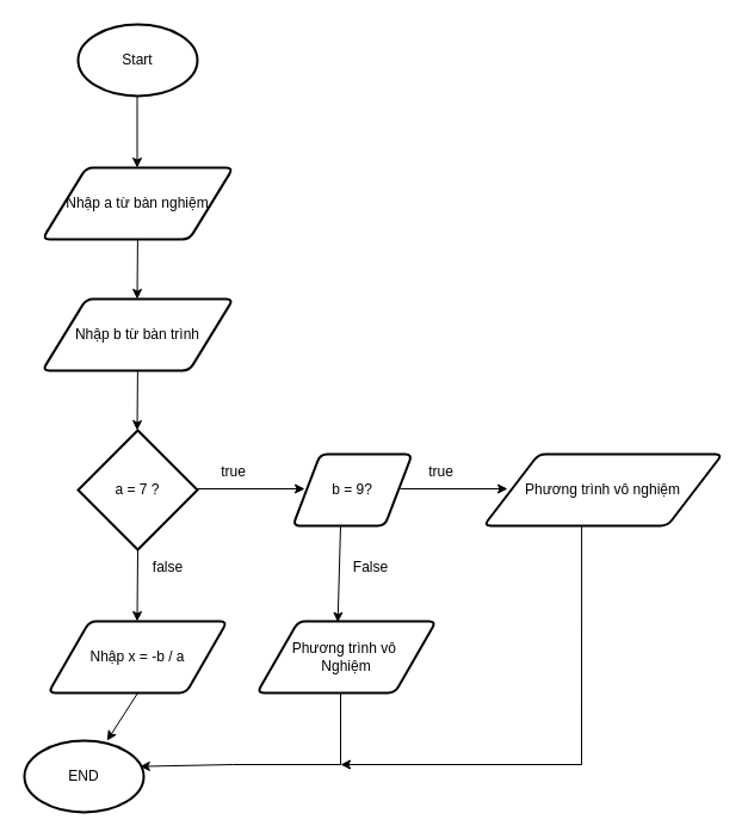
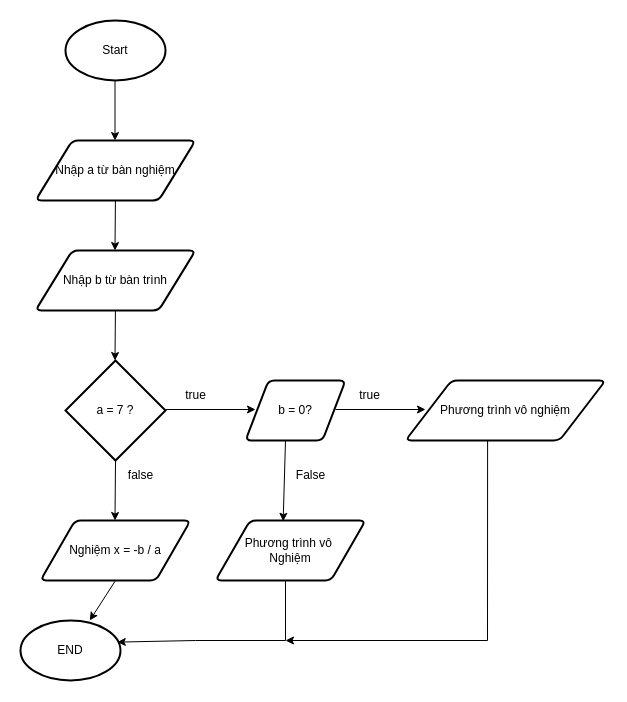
- <mxCell id="14" value="&lt;font style=&quot;vertical-align: inherit;&quot;&gt;&lt;font style=&quot;vertical-align: inherit;&quot;&gt;b = 9?&lt;/font&gt;&lt;/font&gt;" style="shape=parallelogram;html=1;strokeWidth=2;perimeter=parallelogramPerimeter;whiteSpace=wrap;rounded=1;arcSize=12;size=0.23;" vertex="1" parent="1"><mxGeometry x="245" y="380" width="100" height="60" as="geometry" /></mxCell>
+ <mxCell id="14" value="&lt;font style=&quot;vertical-align: inherit;&quot;&gt;&lt;font style=&quot;vertical-align: inherit;&quot;&gt;b = 0?&lt;/font&gt;&lt;/font&gt;" style="shape=parallelogram;html=1;strokeWidth=2;perimeter=parallelogramPerimeter;whiteSpace=wrap;rounded=1;arcSize=12;size=0.23;" vertex="1" parent="1"><mxGeometry x="245" y="380" width="100" height="60" as="geometry" /></mxCell>
- <mxCell id="11" value="&lt;font style=&quot;vertical-align: inherit;&quot;&gt;&lt;font style=&quot;vertical-align: inherit;&quot;&gt;Nhập x = -b / a&lt;/font&gt;&lt;/font&gt;" style="shape=parallelogram;html=1;strokeWidth=2;perimeter=parallelogramPerimeter;whiteSpace=wrap;rounded=1;arcSize=12;size=0.23;" vertex="1" parent="1"><mxGeometry x="40" y="520" width="150" height="60" as="geometry" /></mxCell>
+ <mxCell id="11" value="&lt;font style=&quot;vertical-align: inherit;&quot;&gt;&lt;font style=&quot;vertical-align: inherit;&quot;&gt;Nghiệm x = -b / a&lt;/font&gt;&lt;/font&gt;" style="shape=parallelogram;html=1;strokeWidth=2;perimeter=parallelogramPerimeter;whiteSpace=wrap;rounded=1;arcSize=12;size=0.23;" vertex="1" parent="1"><mxGeometry x="40" y="520" width="150" height="60" as="geometry" /></mxCell>
